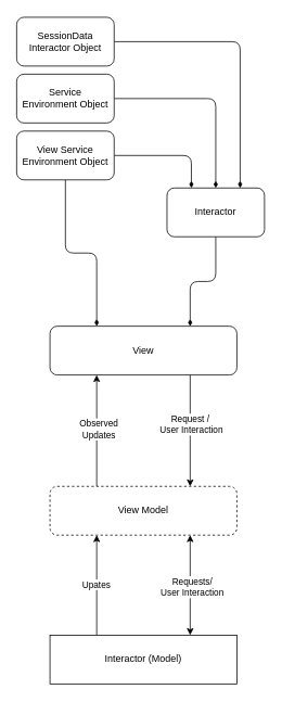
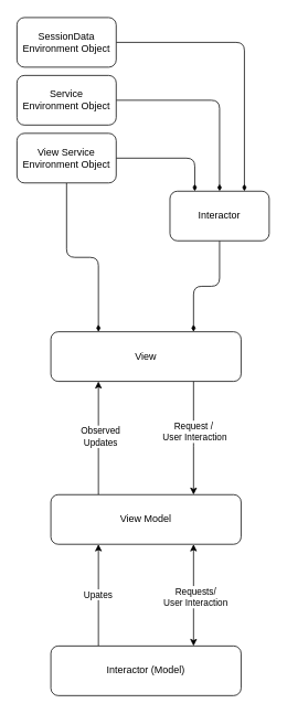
- <mxCell id="3" value="SessionData&lt;div&gt;Interactor Object&lt;/div&gt;" style="rounded=1;whiteSpace=wrap;html=1;" parent="1" vertex="1"><mxGeometry x="20" y="20" width="120" height="60" as="geometry" /></mxCell>
+ <mxCell id="3" value="SessionData&lt;div&gt;Environment Object&lt;/div&gt;" style="rounded=1;whiteSpace=wrap;html=1;" parent="1" vertex="1"><mxGeometry x="20" y="20" width="120" height="60" as="geometry" /></mxCell>
- <mxCell id="9" value="View Model" style="whiteSpace=wrap;html=1;rounded=1;dashed=1;" parent="1" vertex="1"><mxGeometry x="61" y="597" width="230" height="60" as="geometry" /></mxCell>
+ <mxCell id="9" value="View Model" style="whiteSpace=wrap;html=1;rounded=1;" parent="1" vertex="1"><mxGeometry x="61" y="597" width="230" height="60" as="geometry" /></mxCell>
- <mxCell id="13" value="Interactor (Model)" style="whiteSpace=wrap;html=1;rounded=0;" parent="1" vertex="1"><mxGeometry x="61" y="780" width="230" height="60" as="geometry" /></mxCell>
+ <mxCell id="13" value="Interactor (Model)" style="whiteSpace=wrap;html=1;rounded=1;" parent="1" vertex="1"><mxGeometry x="61" y="780" width="230" height="60" as="geometry" /></mxCell>
